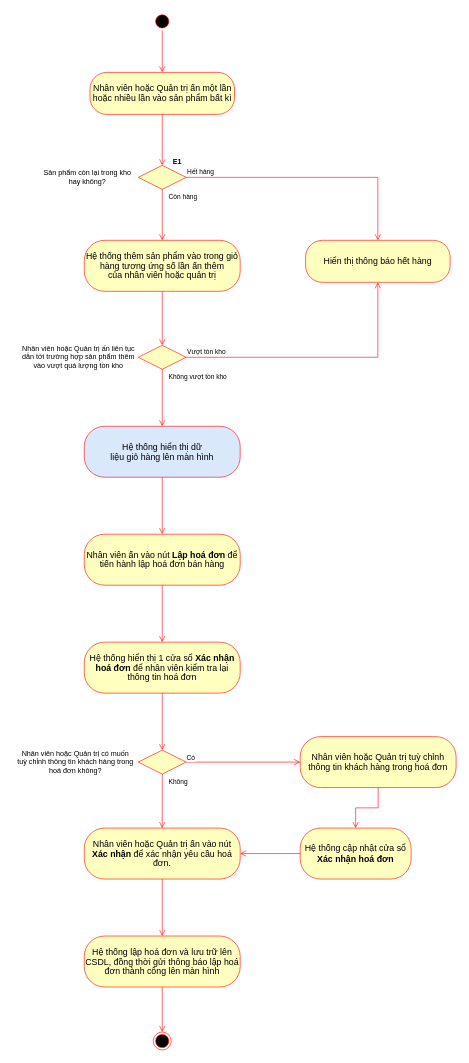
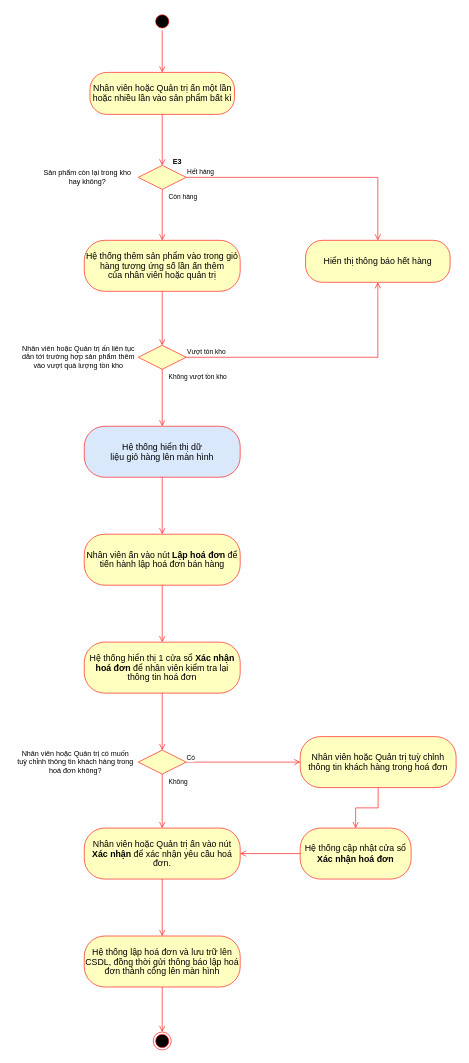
- <mxCell id="16" value="&lt;b&gt;E1&lt;/b&gt;" style="text;html=1;align=center;verticalAlign=middle;resizable=0;points=[];autosize=1;strokeColor=none;fillColor=none;" vertex="1" parent="1"><mxGeometry x="280" y="260" width="30" height="20" as="geometry" /></mxCell>
+ <mxCell id="16" value="&lt;b&gt;E3&lt;/b&gt;" style="text;html=1;align=center;verticalAlign=middle;resizable=0;points=[];autosize=1;strokeColor=none;fillColor=none;" vertex="1" parent="1"><mxGeometry x="280" y="260" width="30" height="20" as="geometry" /></mxCell>
